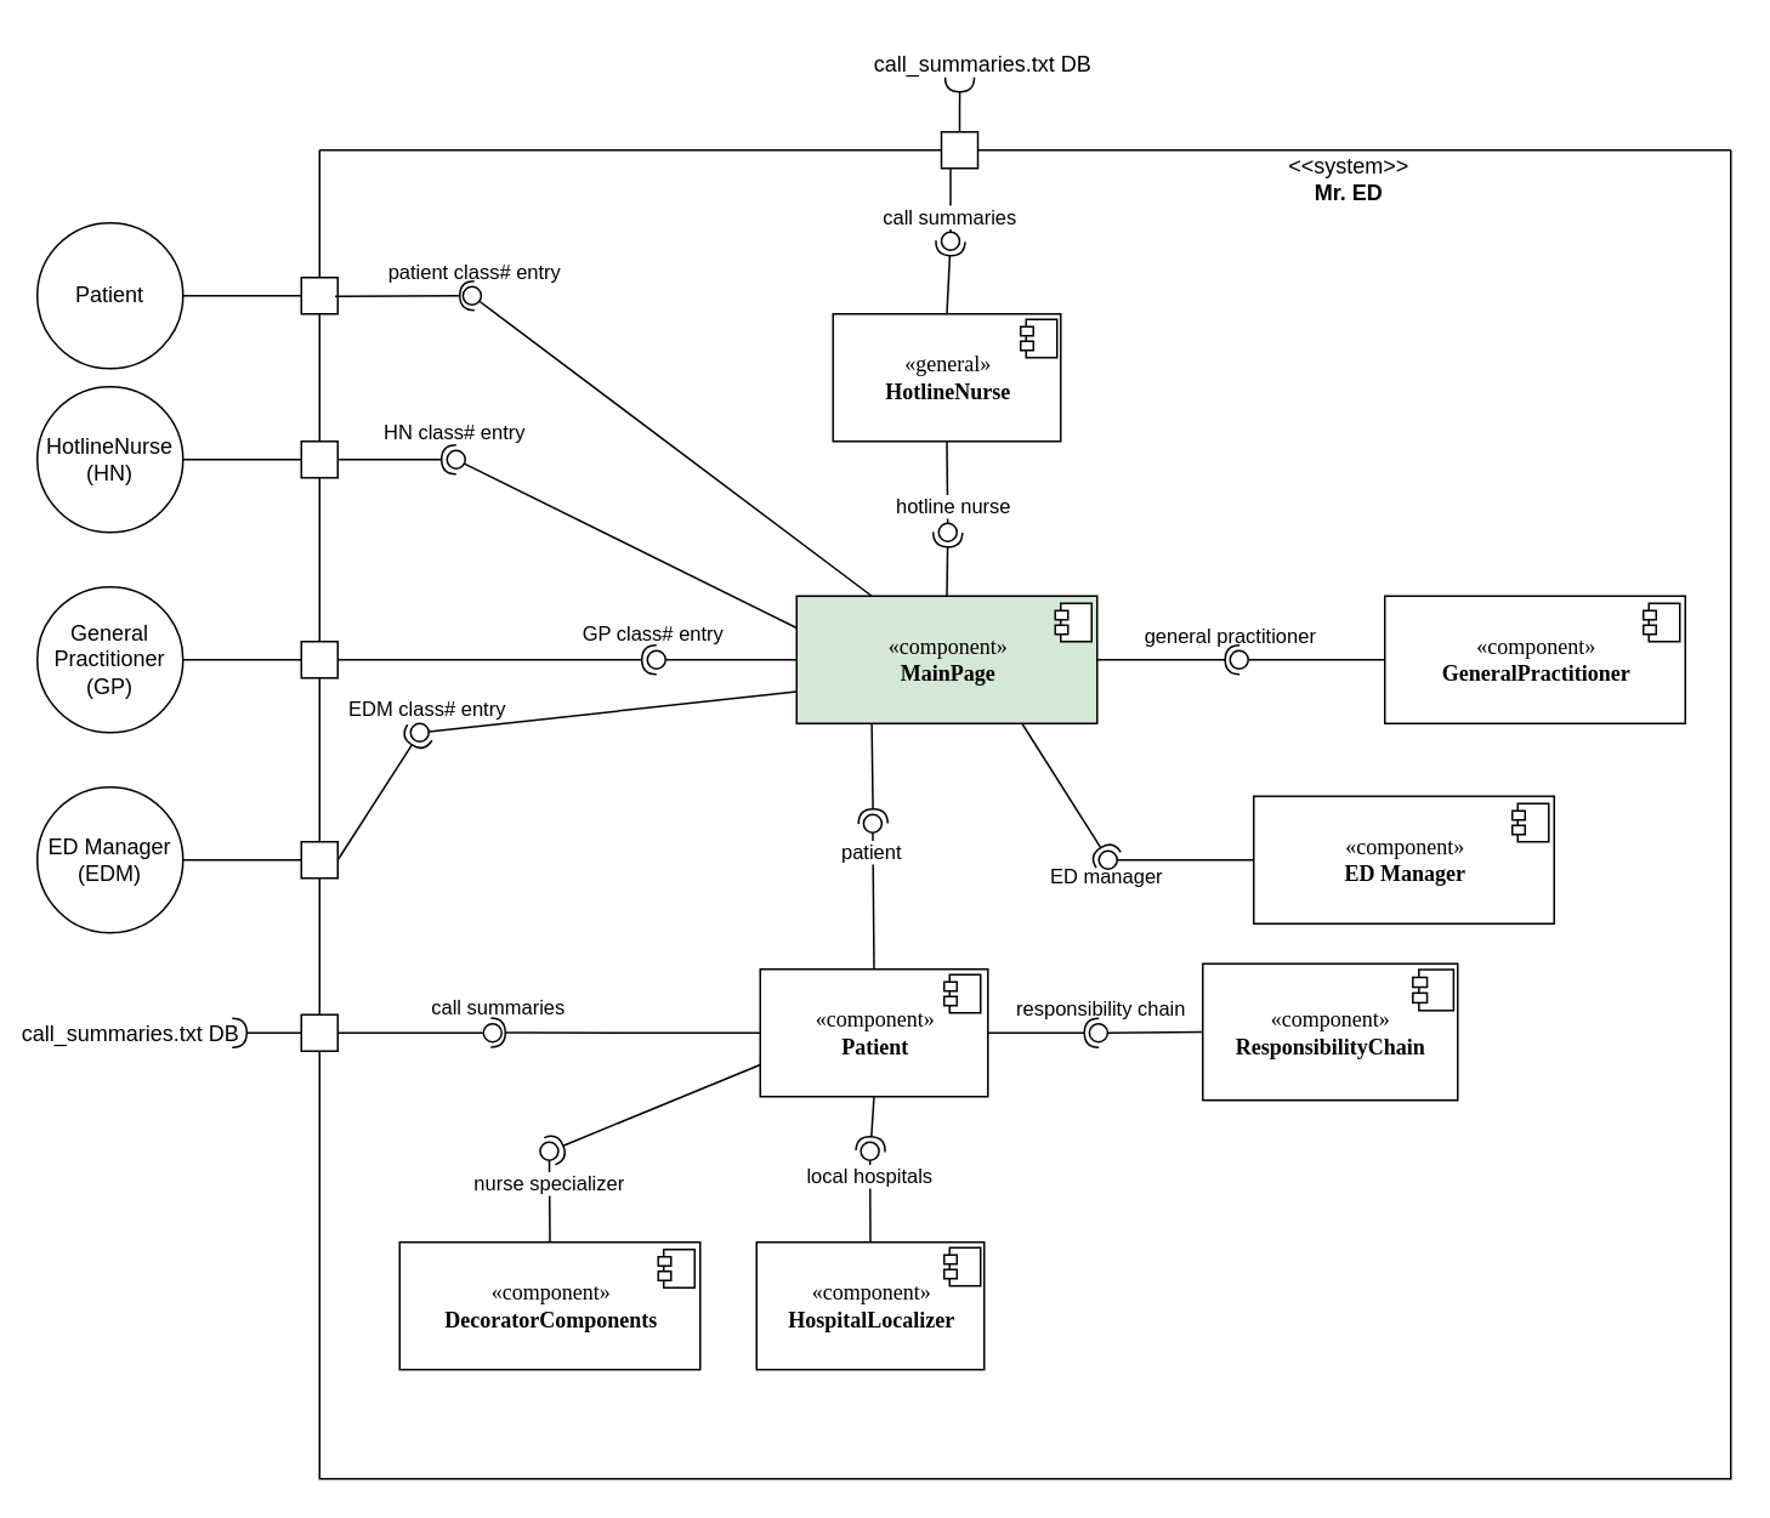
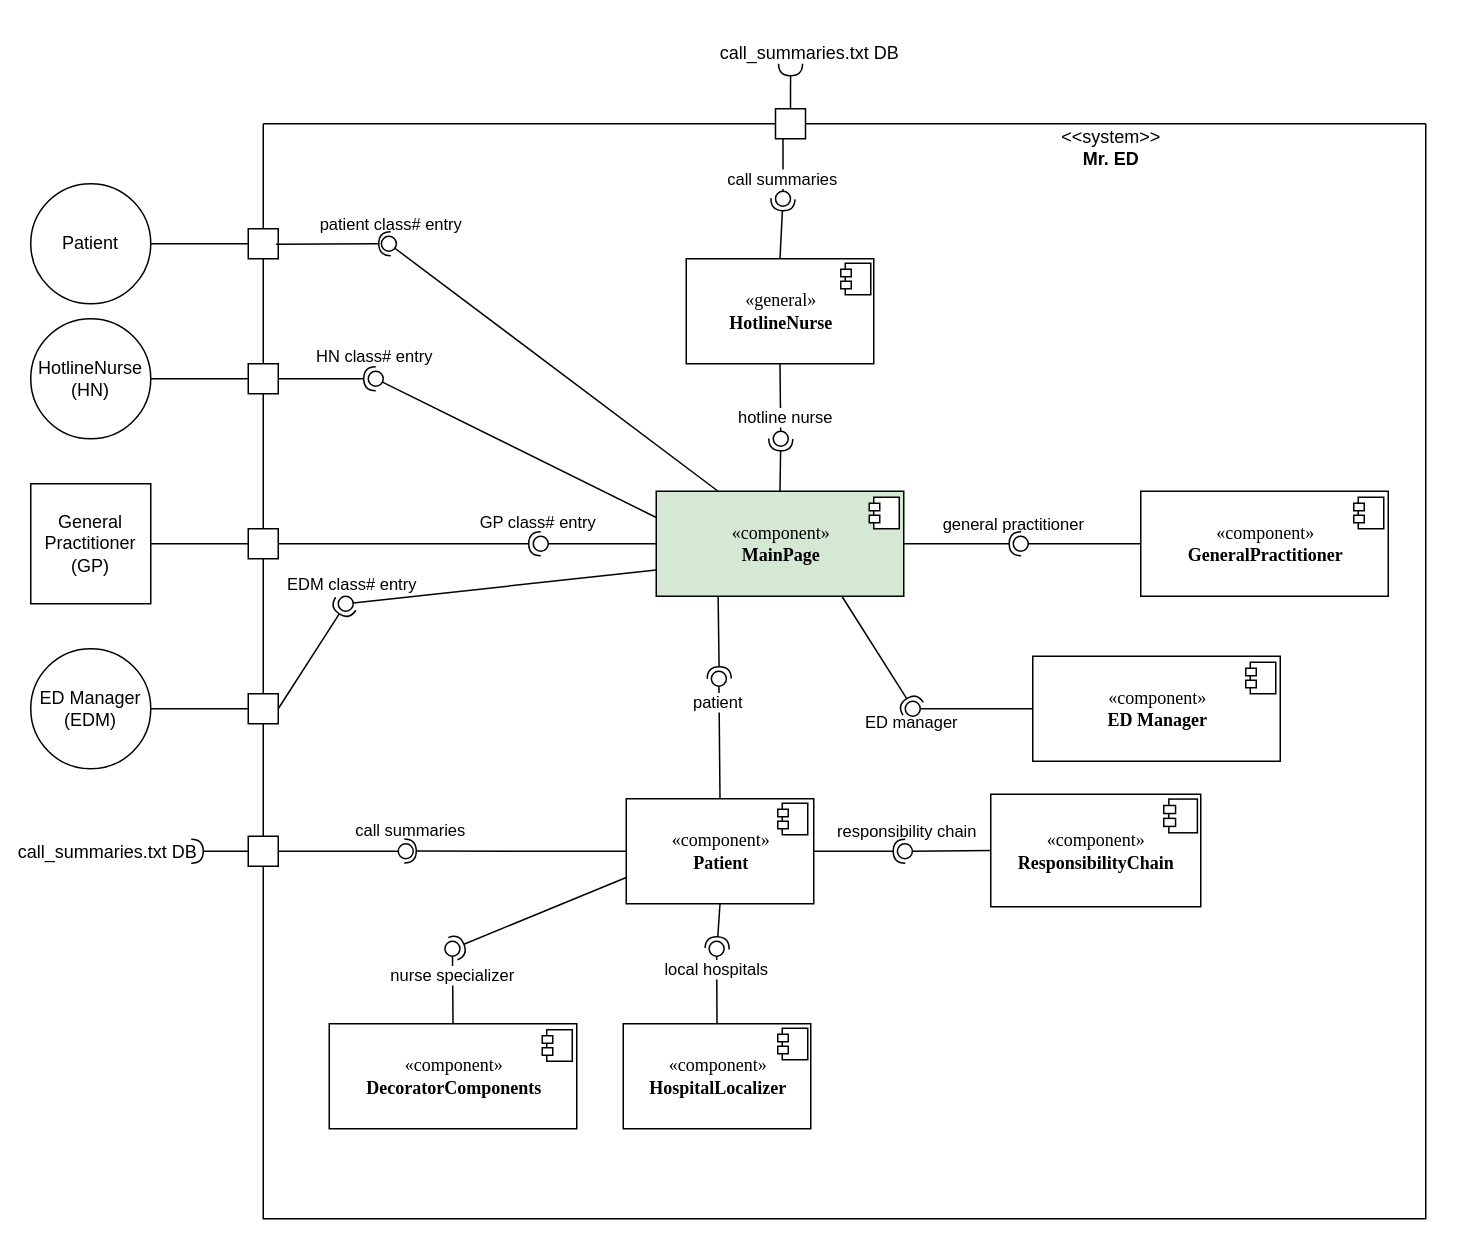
- <mxCell id="7" value="General&lt;div&gt;Practitioner&lt;/div&gt;&lt;div&gt;(GP)&lt;/div&gt;" style="ellipse;whiteSpace=wrap;html=1;aspect=fixed;" parent="1" vertex="1"><mxGeometry x="20" y="322" width="80" height="80" as="geometry" /></mxCell>
+ <mxCell id="7" value="General&lt;div&gt;Practitioner&lt;/div&gt;&lt;div&gt;(GP)&lt;/div&gt;" style="whiteSpace=wrap;html=1;aspect=fixed;rounded=0;" parent="1" vertex="1"><mxGeometry x="20" y="322" width="80" height="80" as="geometry" /></mxCell>
